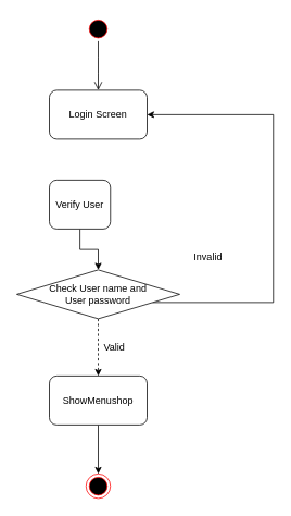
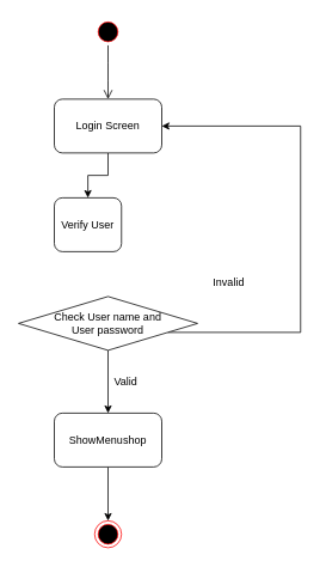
+ <mxCell id="4" style="edgeStyle=orthogonalEdgeStyle;rounded=0;orthogonalLoop=1;jettySize=auto;html=1;entryX=0.5;entryY=0;entryDx=0;entryDy=0;" parent="1" source="5" target="7" edge="1"><mxGeometry relative="1" as="geometry" /></mxCell>
- <mxCell id="6" style="edgeStyle=orthogonalEdgeStyle;rounded=0;orthogonalLoop=1;jettySize=auto;html=1;entryX=0.5;entryY=0;entryDx=0;entryDy=0;" parent="1" source="7" target="10" edge="1"><mxGeometry relative="1" as="geometry" /></mxCell>
- <mxCell id="9" style="edgeStyle=orthogonalEdgeStyle;rounded=0;orthogonalLoop=1;jettySize=auto;html=1;entryX=0.5;entryY=0;entryDx=0;entryDy=0;dashed=1;" parent="1" source="10" target="13" edge="1"><mxGeometry relative="1" as="geometry" /></mxCell>
+ <mxCell id="9" style="edgeStyle=orthogonalEdgeStyle;rounded=0;orthogonalLoop=1;jettySize=auto;html=1;entryX=0.5;entryY=0;entryDx=0;entryDy=0;" parent="1" source="10" target="13" edge="1"><mxGeometry relative="1" as="geometry" /></mxCell>
